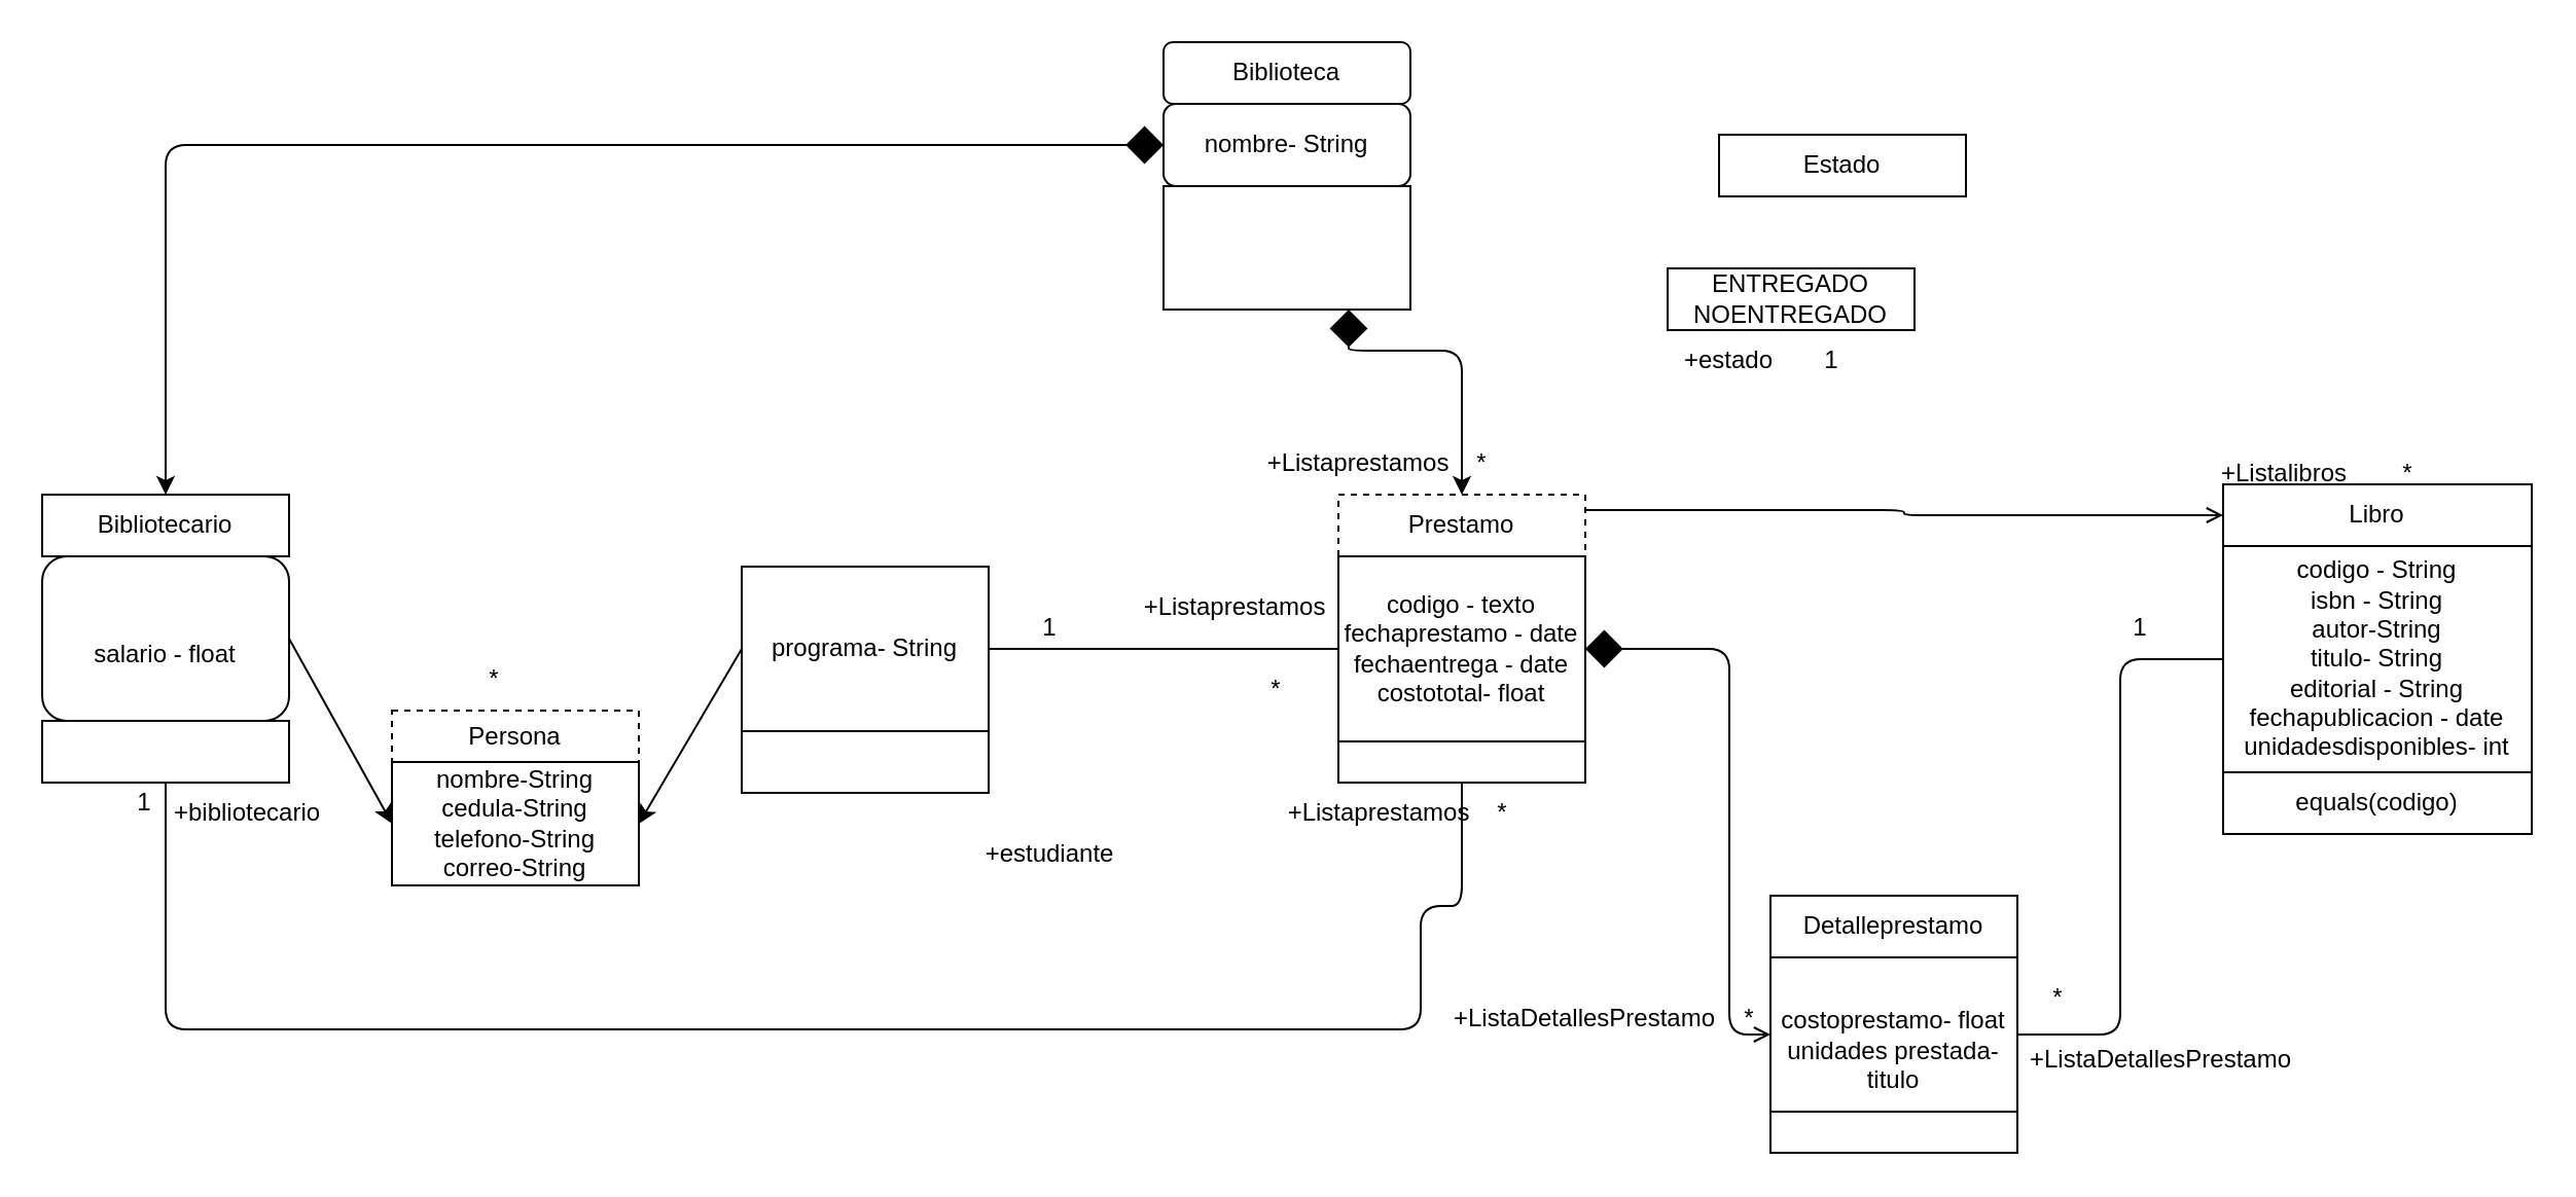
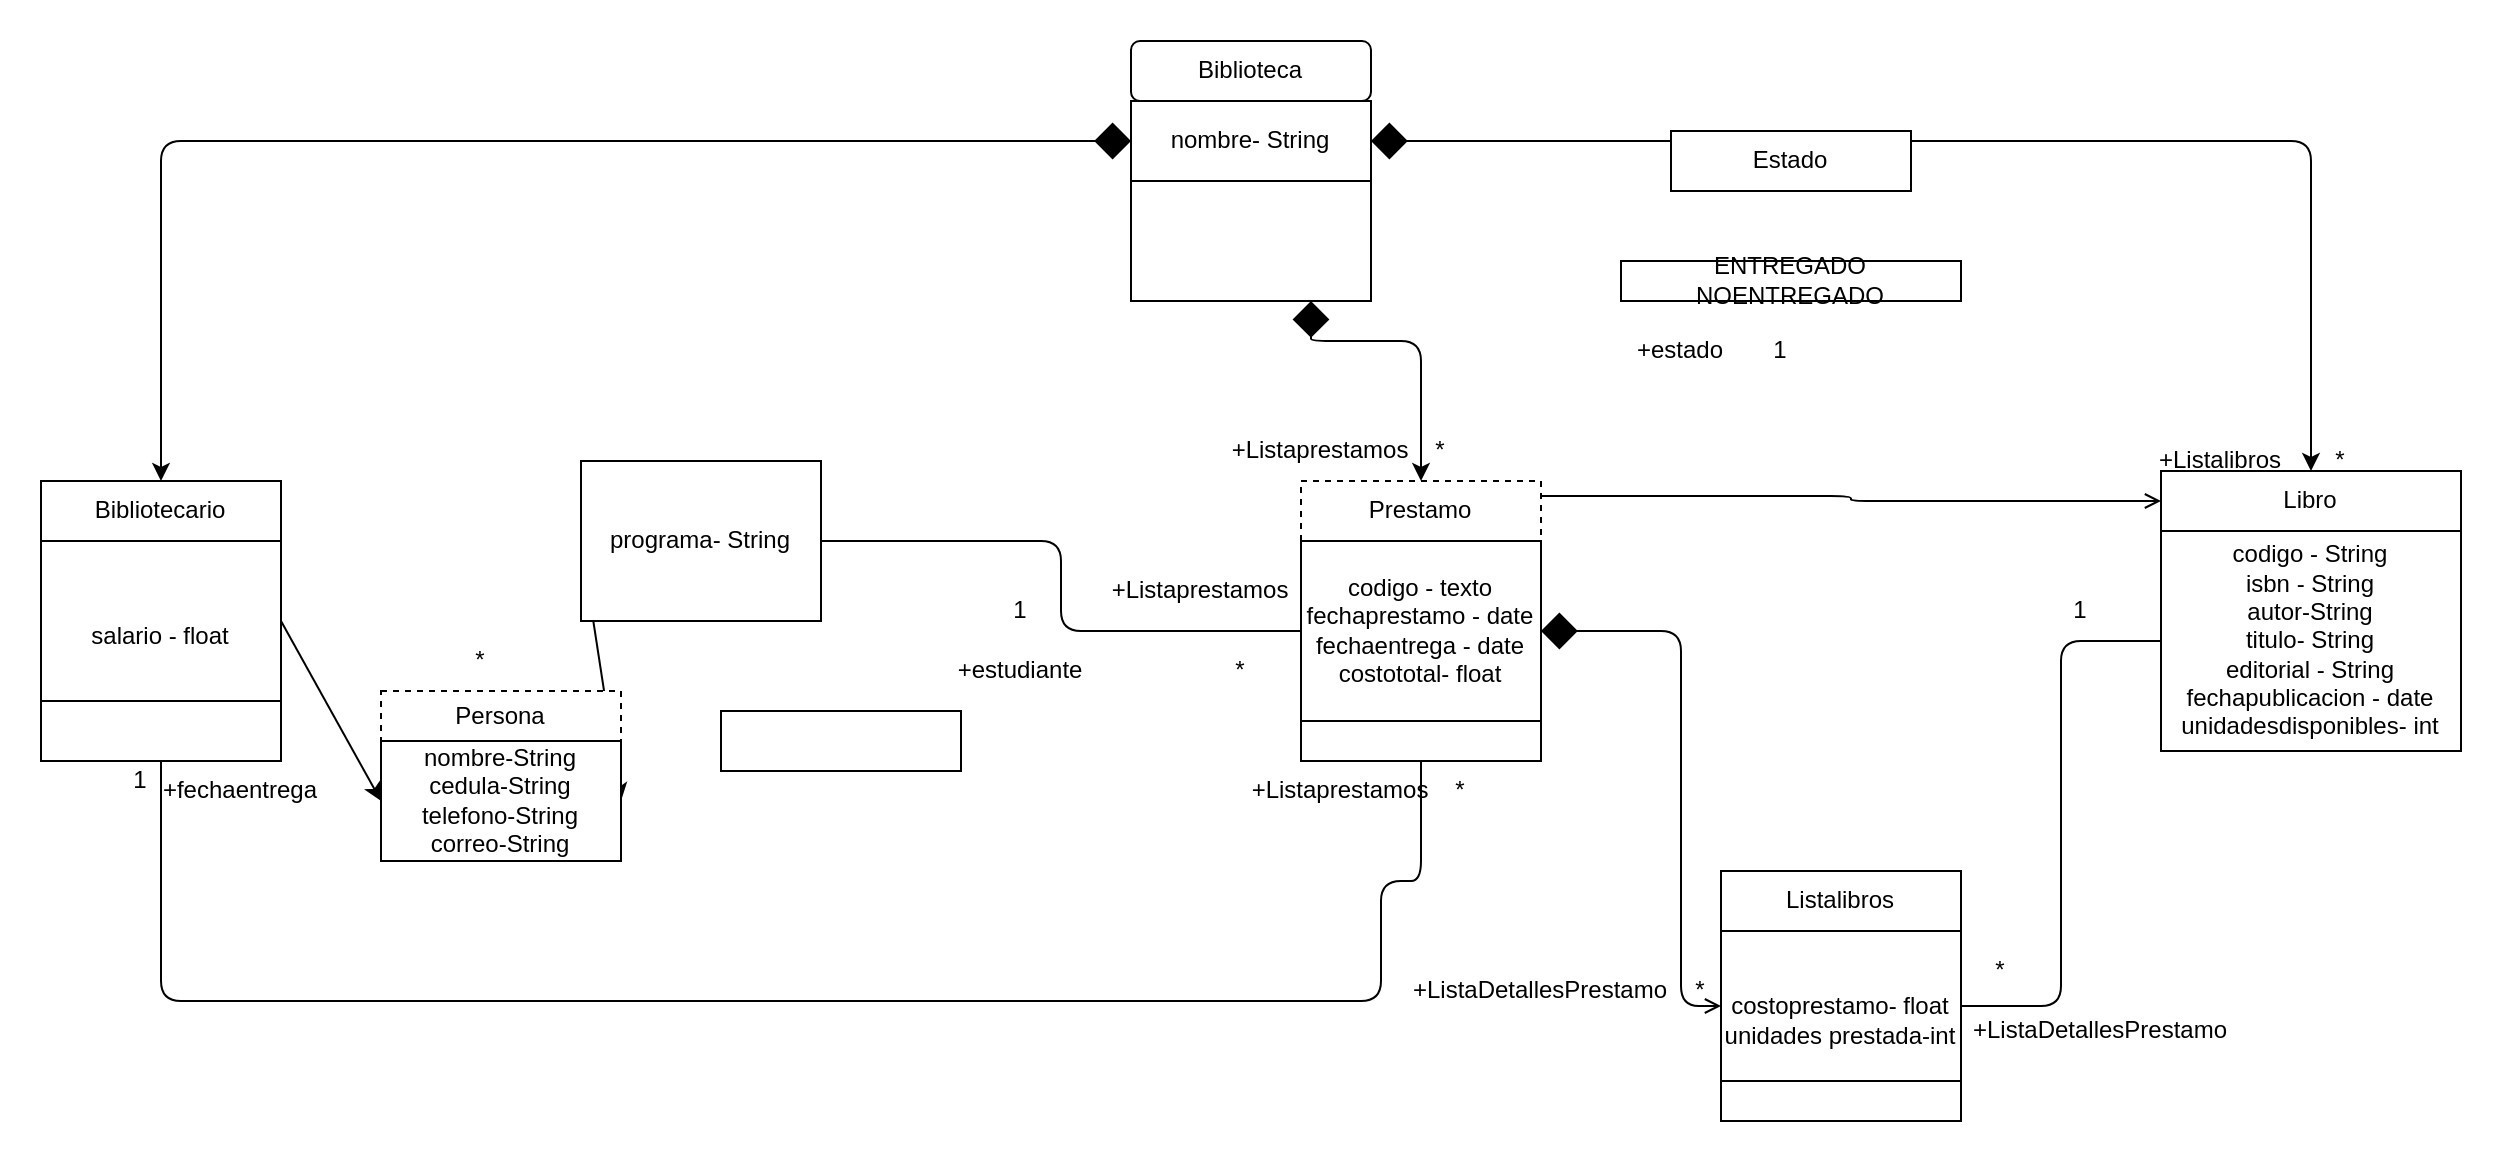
- <mxCell id="5" value="nombre- String" style="whiteSpace=wrap;html=1;rounded=1;" parent="1" vertex="1"><mxGeometry x="565" y="50" width="120" height="40" as="geometry" /></mxCell>
+ <mxCell id="5" value="nombre- String" style="whiteSpace=wrap;html=1;" parent="1" vertex="1"><mxGeometry x="565" y="50" width="120" height="40" as="geometry" /></mxCell>
+ <mxCell id="3" style="edgeStyle=orthogonalEdgeStyle;html=1;exitX=1;exitY=0.5;exitDx=0;exitDy=0;entryX=0.5;entryY=0;entryDx=0;entryDy=0;startArrow=diamond;startFill=1;endSize=6;startSize=16;" parent="1" source="5" target="17" edge="1"><mxGeometry relative="1" as="geometry" /></mxCell>
- <mxCell id="46" value="ENTREGADO&lt;br&gt;NOENTREGADO" style="whiteSpace=wrap;html=1;" parent="1" vertex="1"><mxGeometry x="810" y="130" width="120" height="30" as="geometry" /></mxCell>
+ <mxCell id="46" value="ENTREGADO&lt;br&gt;NOENTREGADO" style="whiteSpace=wrap;html=1;" parent="1" vertex="1"><mxGeometry x="810" y="130" width="170" height="20" as="geometry" /></mxCell>
- <mxCell id="10" value="&lt;br&gt;salario - float" style="whiteSpace=wrap;html=1;rounded=1;" parent="1" vertex="1"><mxGeometry x="20" y="270" width="120" height="80" as="geometry" /></mxCell>
+ <mxCell id="10" value="&lt;br&gt;salario - float" style="whiteSpace=wrap;html=1;" parent="1" vertex="1"><mxGeometry x="20" y="270" width="120" height="80" as="geometry" /></mxCell>
- <mxCell id="15" value="programa- String" style="whiteSpace=wrap;html=1;" parent="1" vertex="1"><mxGeometry x="360" y="275" width="120" height="80" as="geometry" /></mxCell>
+ <mxCell id="15" value="programa- String" style="whiteSpace=wrap;html=1;" parent="1" vertex="1"><mxGeometry x="290" y="230" width="120" height="80" as="geometry" /></mxCell>
- <mxCell id="19" value="equals(codigo)" style="whiteSpace=wrap;html=1;" parent="1" vertex="1"><mxGeometry x="1080" y="375" width="150" height="30" as="geometry" /></mxCell>
- <mxCell id="42" value="+bibliotecario" style="text;strokeColor=none;align=center;fillColor=none;html=1;verticalAlign=middle;whiteSpace=wrap;rounded=0;" parent="1" vertex="1"><mxGeometry x="90" y="380" width="60" height="30" as="geometry" /></mxCell>
+ <mxCell id="42" value="+fechaentrega" style="text;strokeColor=none;align=center;fillColor=none;html=1;verticalAlign=middle;whiteSpace=wrap;rounded=0;" parent="1" vertex="1"><mxGeometry x="90" y="380" width="60" height="30" as="geometry" /></mxCell>
- <mxCell id="38" value="+estudiante" style="text;strokeColor=none;align=center;fillColor=none;html=1;verticalAlign=middle;whiteSpace=wrap;rounded=0;" parent="1" vertex="1"><mxGeometry x="480" y="400" width="60" height="30" as="geometry" /></mxCell>
+ <mxCell id="38" value="+estudiante" style="text;strokeColor=none;align=center;fillColor=none;html=1;verticalAlign=middle;whiteSpace=wrap;rounded=0;" parent="1" vertex="1"><mxGeometry x="480" y="320" width="60" height="30" as="geometry" /></mxCell>
- <mxCell id="30" value="Detalleprestamo" style="whiteSpace=wrap;html=1;" parent="1" vertex="1"><mxGeometry x="860" y="435" width="120" height="30" as="geometry" /></mxCell>
+ <mxCell id="30" value="Listalibros" style="whiteSpace=wrap;html=1;" parent="1" vertex="1"><mxGeometry x="860" y="435" width="120" height="30" as="geometry" /></mxCell>
- <mxCell id="32" value="&lt;br&gt;costoprestamo- float&lt;br&gt;unidades prestada-titulo" style="whiteSpace=wrap;html=1;" parent="1" vertex="1"><mxGeometry x="860" y="465" width="120" height="75" as="geometry" /></mxCell>
+ <mxCell id="32" value="&lt;br&gt;costoprestamo- float&lt;br&gt;unidades prestada-int" style="whiteSpace=wrap;html=1;" parent="1" vertex="1"><mxGeometry x="860" y="465" width="120" height="75" as="geometry" /></mxCell>
